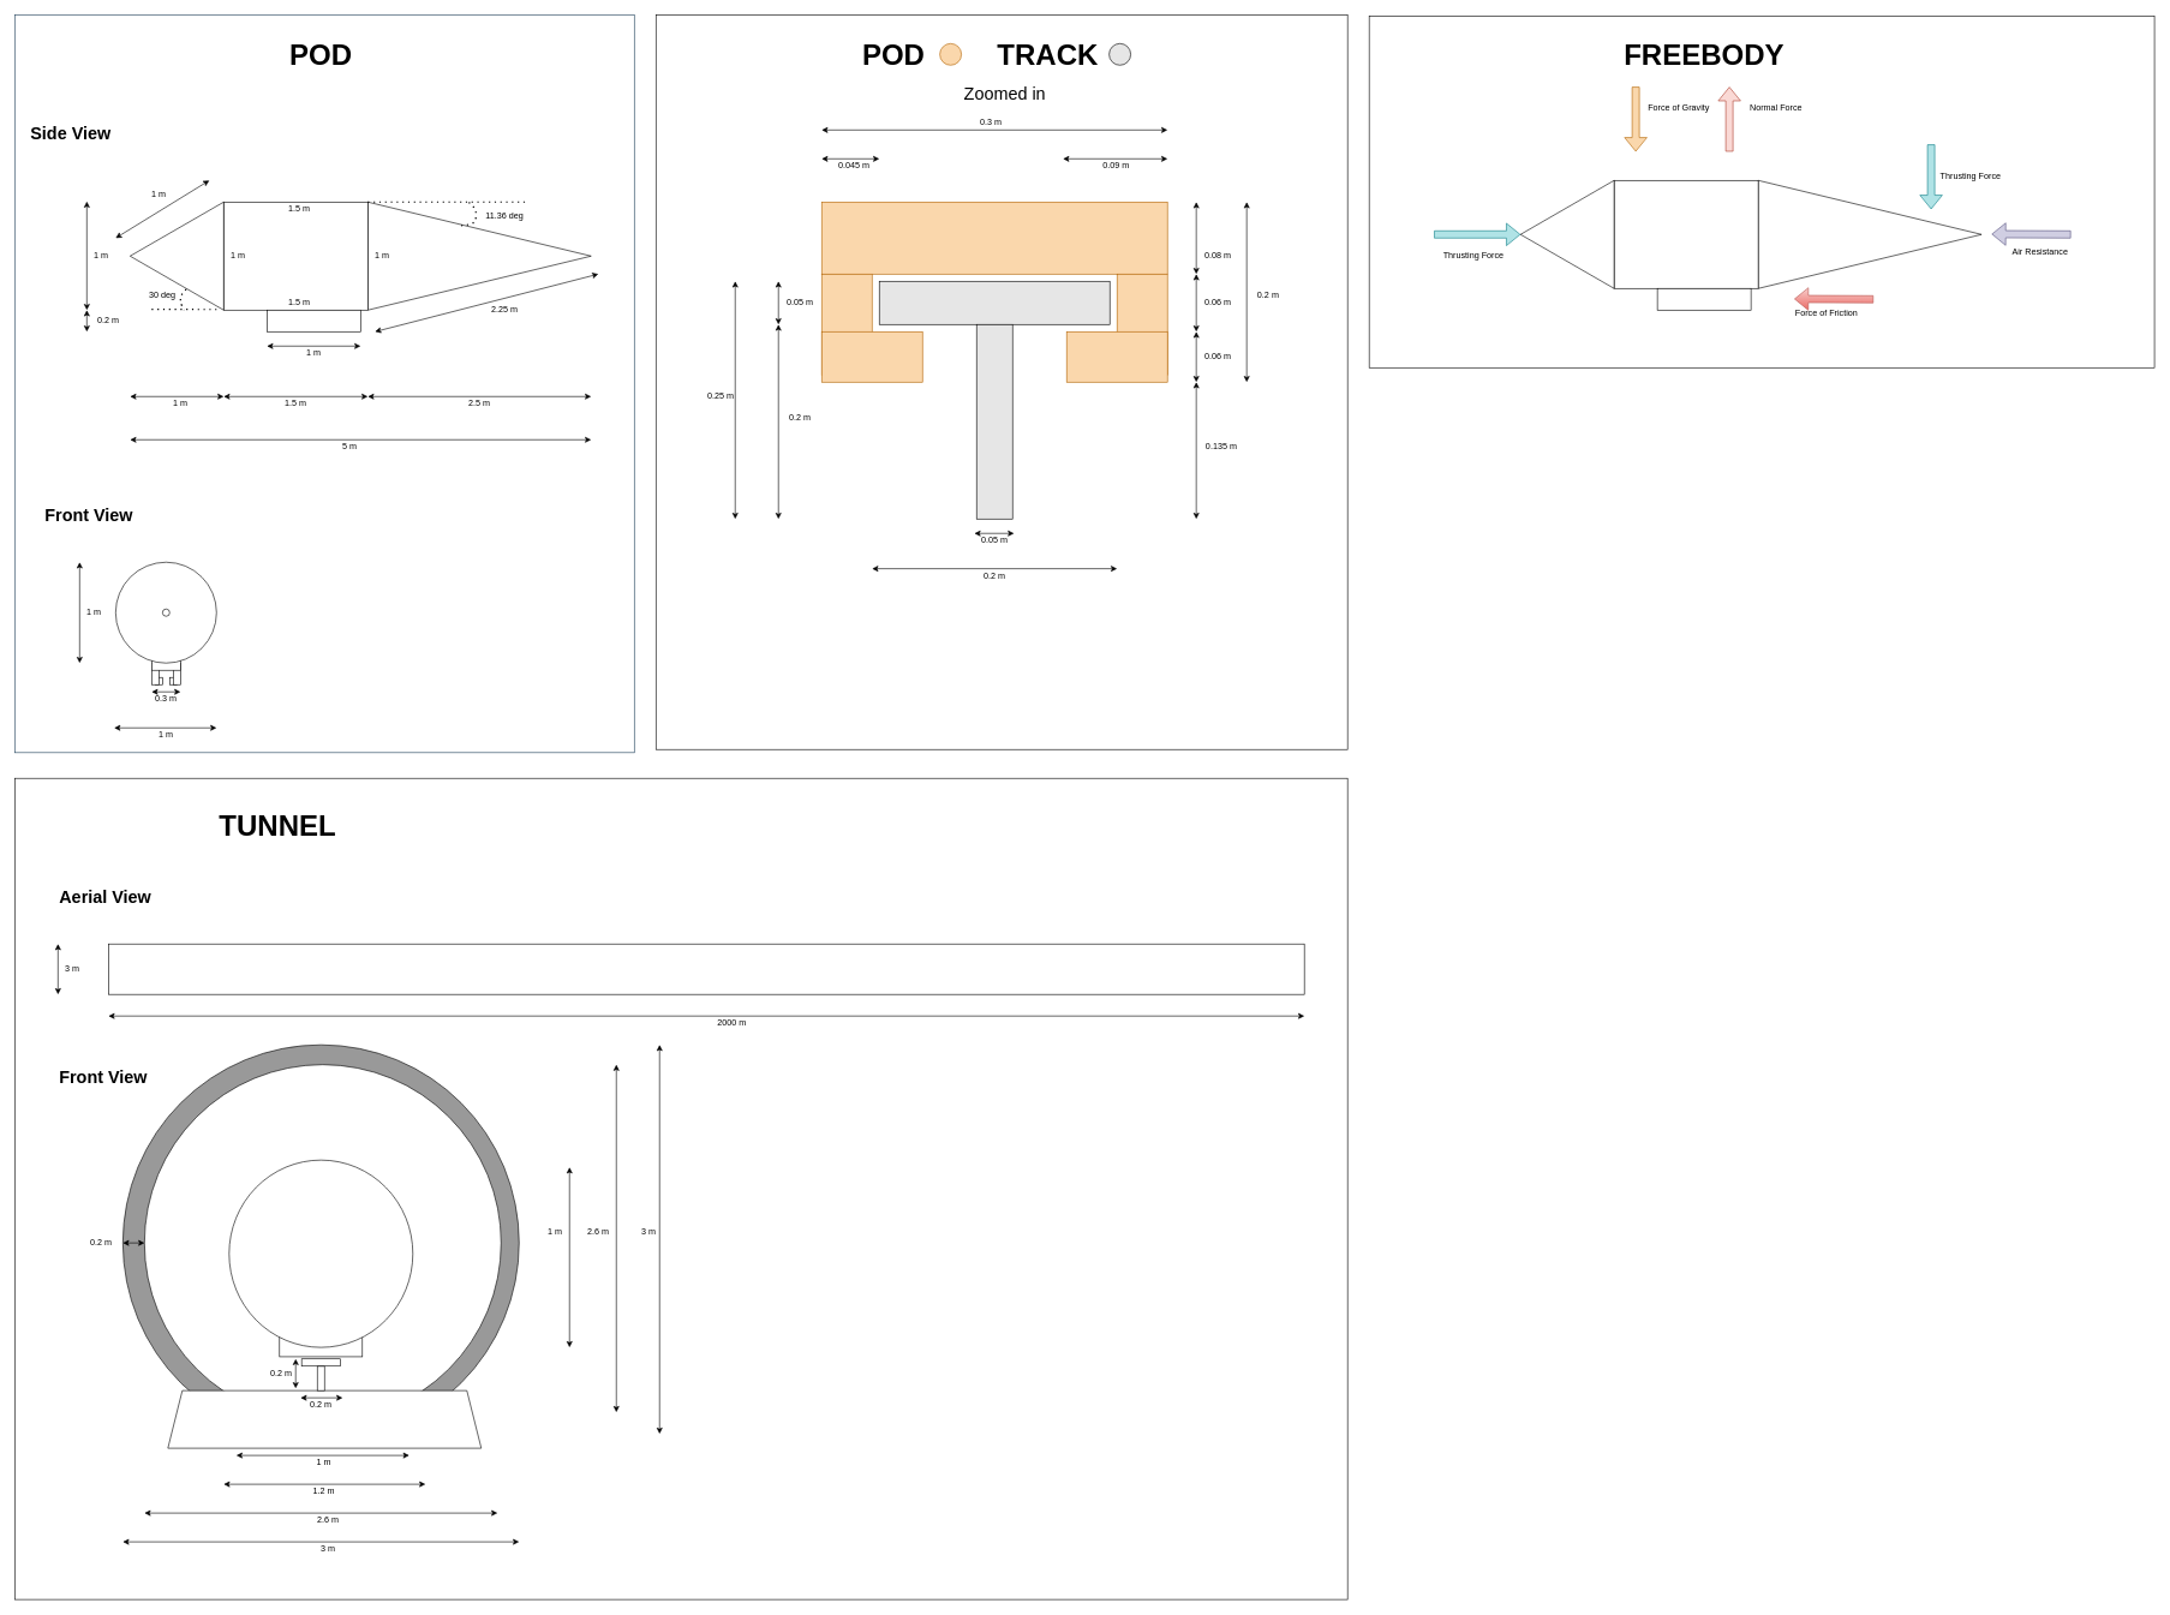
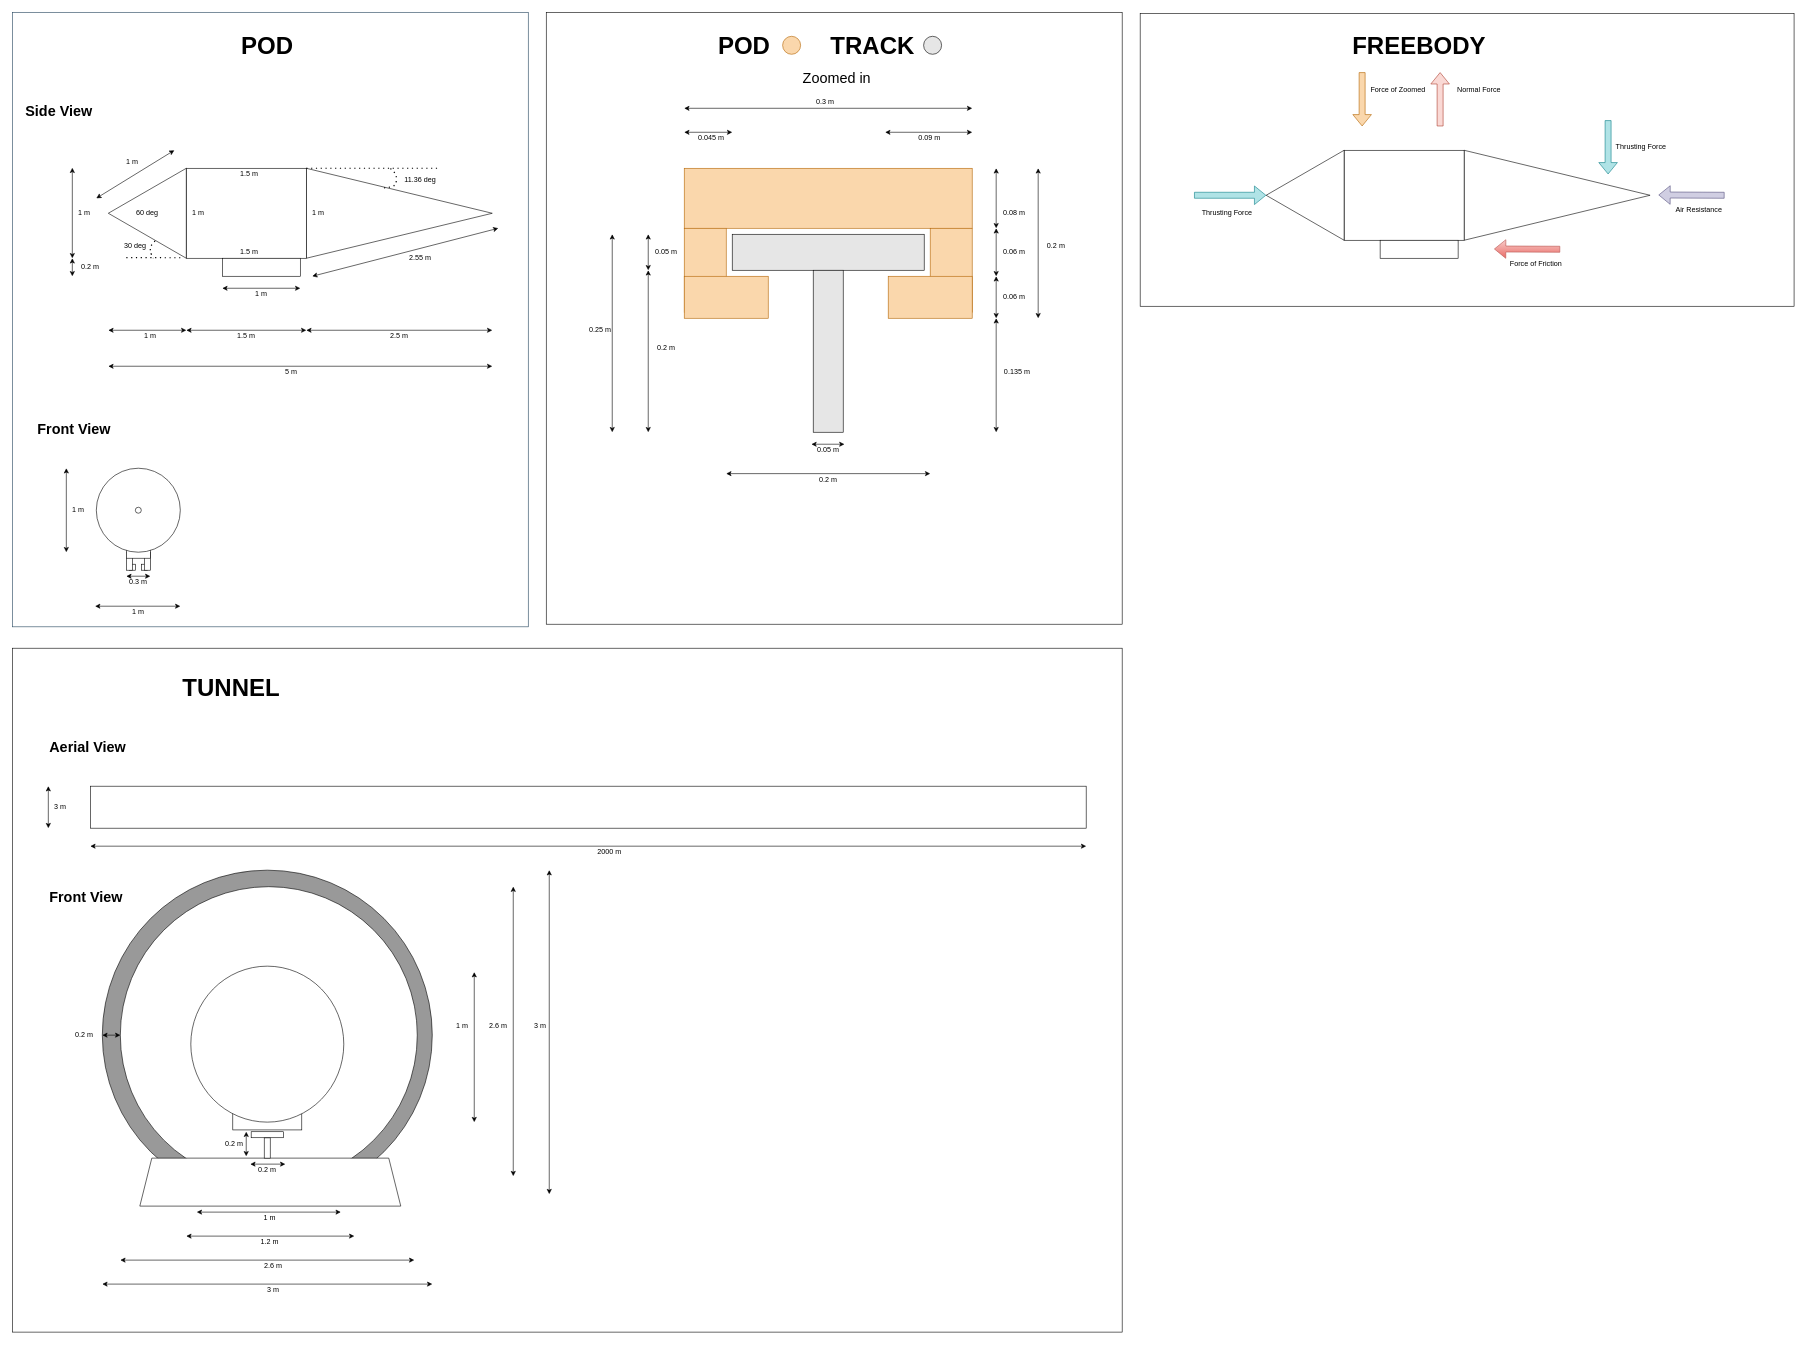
- <mxCell id="135" value="Force of Gravity" style="text;html=1;strokeColor=none;fillColor=none;align=center;verticalAlign=middle;whiteSpace=wrap;rounded=0;" vertex="1" parent="1"><mxGeometry x="2280" y="140" width="100" height="20" as="geometry" /></mxCell>
+ <mxCell id="135" value="Force of Zoomed" style="text;html=1;strokeColor=none;fillColor=none;align=center;verticalAlign=middle;whiteSpace=wrap;rounded=0;" vertex="1" parent="1"><mxGeometry x="2280" y="140" width="100" height="20" as="geometry" /></mxCell>
+ <mxCell id="49" value="60 deg" style="text;html=1;strokeColor=none;fillColor=none;align=center;verticalAlign=middle;whiteSpace=wrap;rounded=0;" vertex="1" parent="1"><mxGeometry x="225" y="345" width="40" height="20" as="geometry" /></mxCell>
- <mxCell id="46" value="2.25 m" style="text;html=1;strokeColor=none;fillColor=none;align=center;verticalAlign=middle;whiteSpace=wrap;rounded=0;" vertex="1" parent="1"><mxGeometry x="680" y="420" width="40" height="20" as="geometry" /></mxCell>
+ <mxCell id="46" value="2.55 m" style="text;html=1;strokeColor=none;fillColor=none;align=center;verticalAlign=middle;whiteSpace=wrap;rounded=0;" vertex="1" parent="1"><mxGeometry x="680" y="420" width="40" height="20" as="geometry" /></mxCell>
- <mxCell id="142" value="Force of Friction" style="text;html=1;strokeColor=none;fillColor=none;align=center;verticalAlign=middle;whiteSpace=wrap;rounded=0;" vertex="1" parent="1"><mxGeometry x="2490" y="425" width="90" height="20" as="geometry" /></mxCell>
+ <mxCell id="142" value="Force of Friction" style="text;html=1;strokeColor=none;fillColor=none;align=center;verticalAlign=middle;whiteSpace=wrap;rounded=0;" vertex="1" parent="1"><mxGeometry x="2515" y="430" width="90" height="20" as="geometry" /></mxCell>
